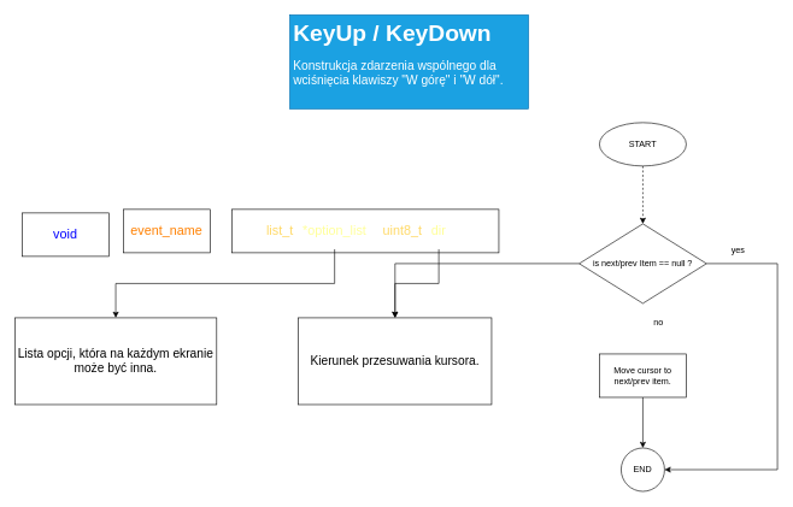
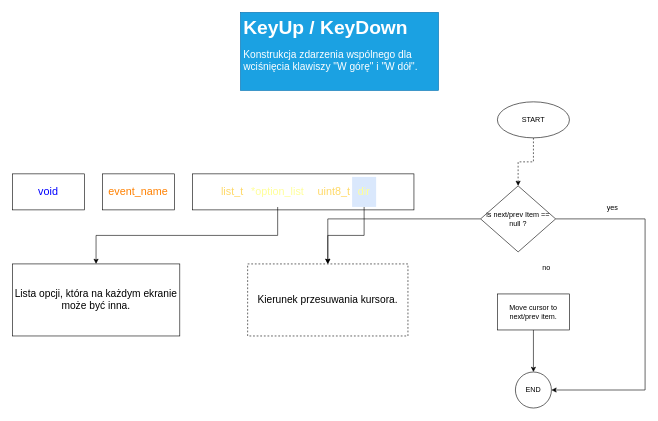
- <mxCell id="13" value="&lt;font color=&quot;#ffff99&quot;&gt;dir&lt;/font&gt;" style="rounded=0;whiteSpace=wrap;html=1;fontSize=18;fontColor=#FF8000;strokeColor=none;" parent="1" vertex="1"><mxGeometry x="586" y="294" width="40" height="50" as="geometry" /></mxCell>
+ <mxCell id="13" value="&lt;font color=&quot;#ffff99&quot;&gt;dir&lt;/font&gt;" style="rounded=0;whiteSpace=wrap;html=1;fontSize=18;fontColor=#FF8000;strokeColor=none;fillColor=#dae8fc;" parent="1" vertex="1"><mxGeometry x="586" y="294" width="40" height="50" as="geometry" /></mxCell>
- <mxCell id="2" value="&lt;font color=&quot;#0000ff&quot;&gt;void&lt;/font&gt;" style="rounded=0;whiteSpace=wrap;html=1;fontSize=18;" parent="1" vertex="1"><mxGeometry x="30" y="294" width="120" height="60" as="geometry" /></mxCell>
+ <mxCell id="2" value="&lt;font color=&quot;#0000ff&quot;&gt;void&lt;/font&gt;" style="rounded=0;whiteSpace=wrap;html=1;fontSize=18;" parent="1" vertex="1"><mxGeometry x="20" y="289" width="120" height="60" as="geometry" /></mxCell>
- <mxCell id="21" value="is next/prev Item == null ?" style="rhombus;whiteSpace=wrap;html=1;" vertex="1" parent="1"><mxGeometry x="800" y="309" width="176" height="110" as="geometry" /></mxCell>
+ <mxCell id="21" value="is next/prev Item == null ?" style="rhombus;whiteSpace=wrap;html=1;" vertex="1" parent="1"><mxGeometry x="800" y="309" width="125" height="110" as="geometry" /></mxCell>
- <mxCell id="16" value="Kierunek przesuwania kursora." style="rounded=0;whiteSpace=wrap;html=1;fontSize=17;" parent="1" vertex="1"><mxGeometry x="412" y="439" width="267" height="120" as="geometry" /></mxCell>
+ <mxCell id="16" value="Kierunek przesuwania kursora." style="rounded=0;whiteSpace=wrap;html=1;fontSize=17;dashed=1;" parent="1" vertex="1"><mxGeometry x="412" y="439" width="267" height="120" as="geometry" /></mxCell>
